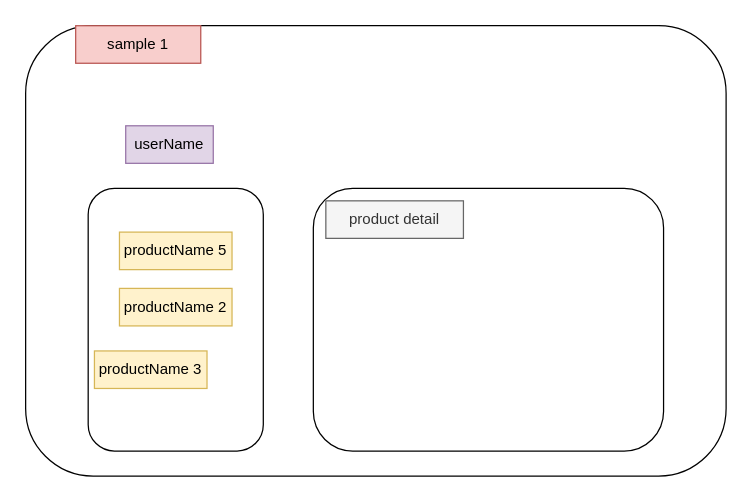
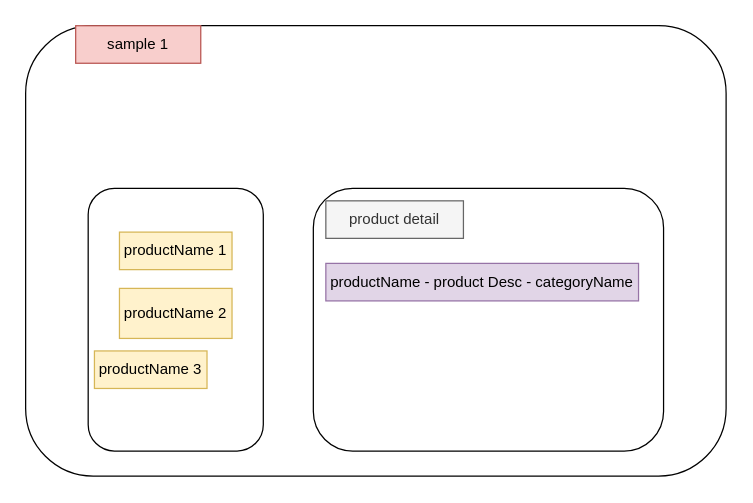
- <mxCell id="10" value="userName" style="text;html=1;strokeColor=#9673a6;fillColor=#e1d5e7;align=center;verticalAlign=middle;whiteSpace=wrap;rounded=0;" vertex="1" parent="1"><mxGeometry x="100" y="100" width="70" height="30" as="geometry" /></mxCell>
- <mxCell id="5" value="productName 5" style="text;html=1;strokeColor=#d6b656;fillColor=#fff2cc;align=center;verticalAlign=middle;whiteSpace=wrap;rounded=0;" vertex="1" parent="1"><mxGeometry x="95" y="185" width="90" height="30" as="geometry" /></mxCell>
+ <mxCell id="5" value="productName 1" style="text;html=1;strokeColor=#d6b656;fillColor=#fff2cc;align=center;verticalAlign=middle;whiteSpace=wrap;rounded=0;" vertex="1" parent="1"><mxGeometry x="95" y="185" width="90" height="30" as="geometry" /></mxCell>
+ <mxCell id="7" value="productName - product Desc - categoryName" style="text;html=1;strokeColor=#9673a6;fillColor=#e1d5e7;align=center;verticalAlign=middle;whiteSpace=wrap;rounded=0;" vertex="1" parent="1"><mxGeometry x="260" y="210" width="250" height="30" as="geometry" /></mxCell>
- <mxCell id="8" value="productName 2" style="text;html=1;strokeColor=#d6b656;fillColor=#fff2cc;align=center;verticalAlign=middle;whiteSpace=wrap;rounded=0;" vertex="1" parent="1"><mxGeometry x="95" y="230" width="90" height="30" as="geometry" /></mxCell>
+ <mxCell id="8" value="productName 2" style="text;html=1;strokeColor=#d6b656;fillColor=#fff2cc;align=center;verticalAlign=middle;whiteSpace=wrap;rounded=0;" vertex="1" parent="1"><mxGeometry x="95" y="230" width="90" height="40" as="geometry" /></mxCell>
